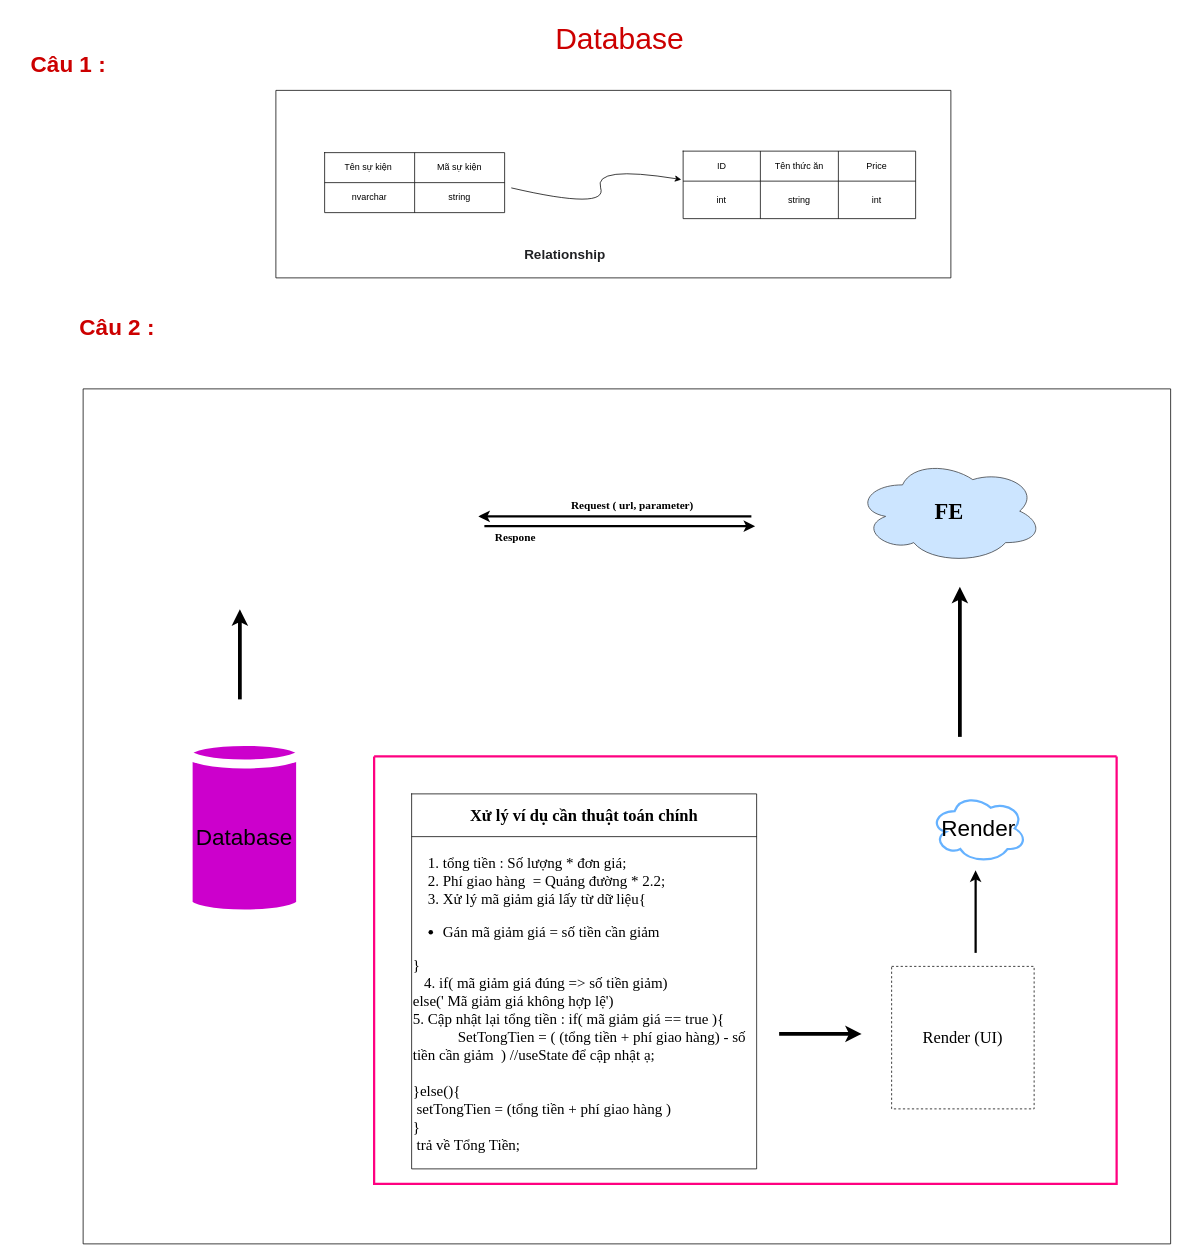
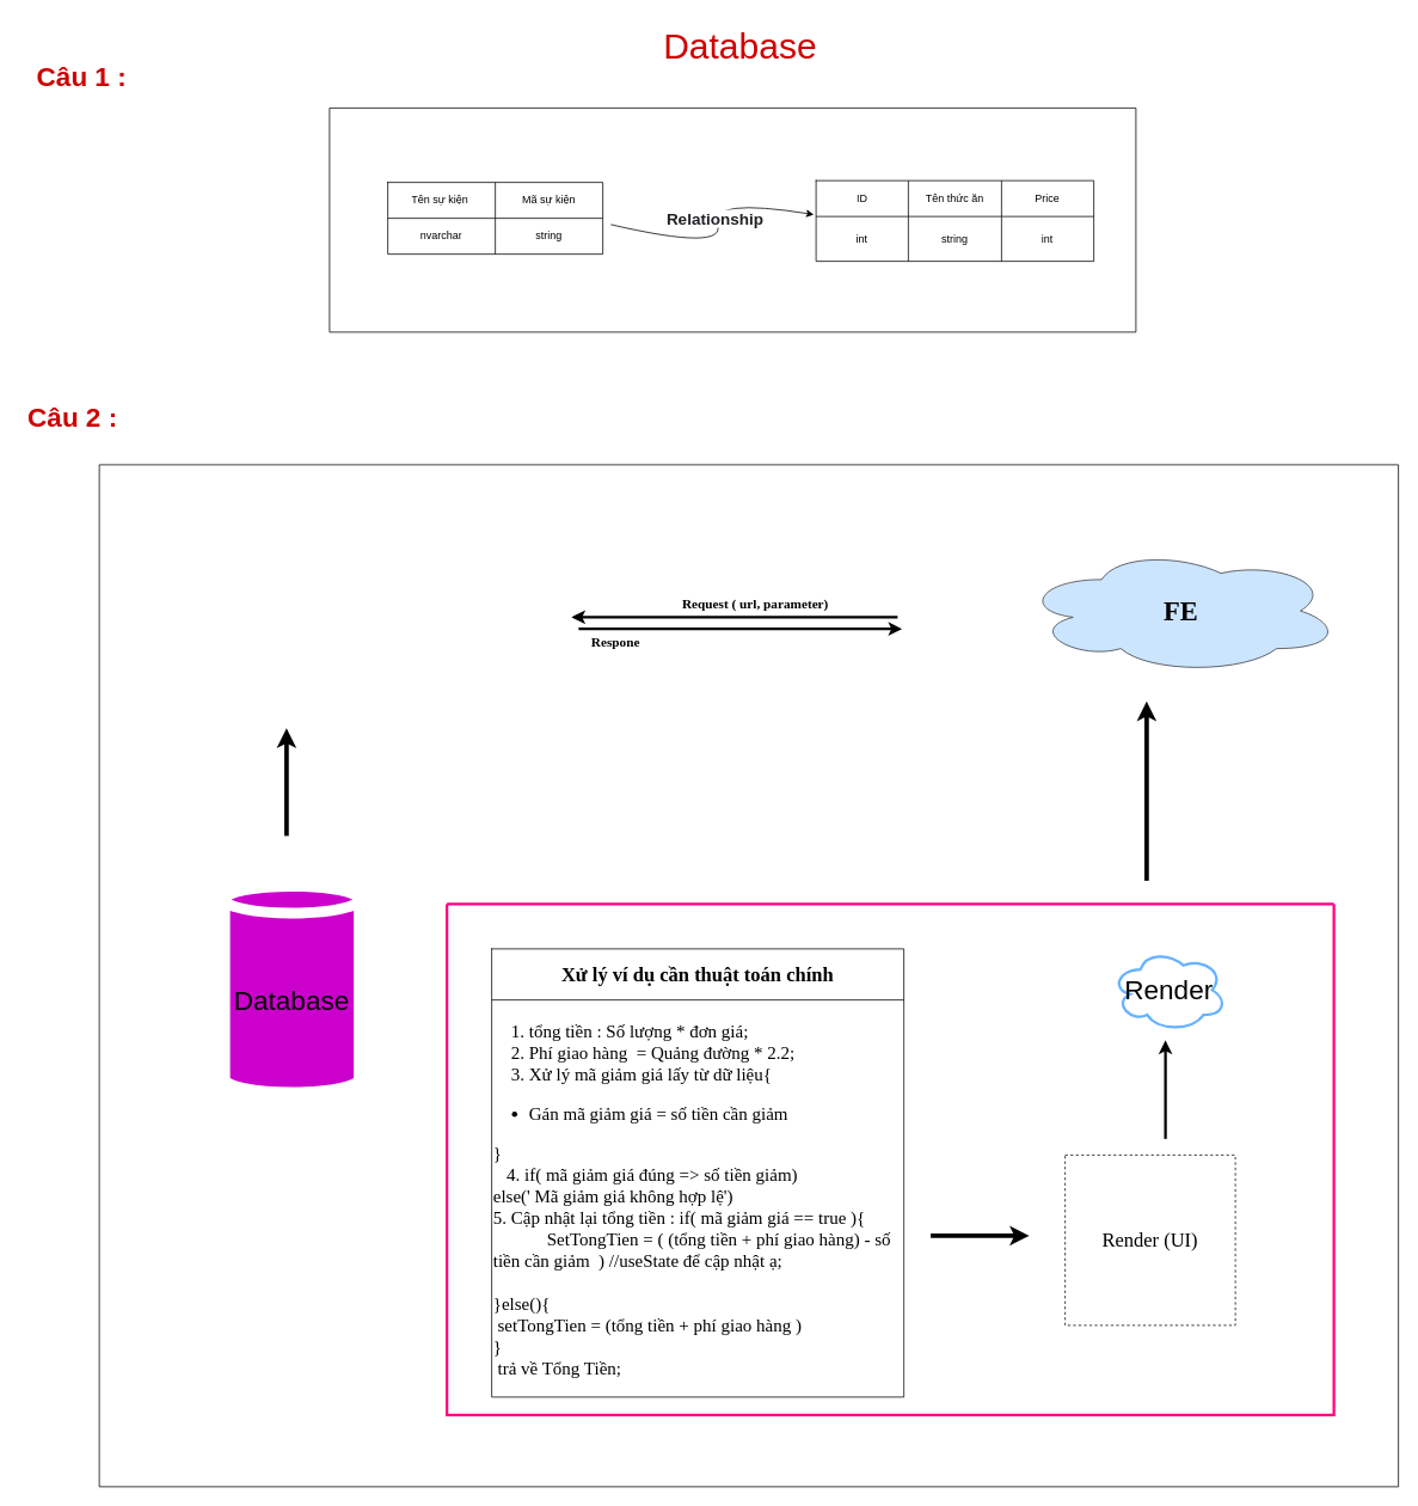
- <mxCell id="40" value="&lt;b style=&quot;color: rgb(32, 33, 36); font-family: arial, sans-serif; font-size: 18px; text-align: left; background-color: rgb(255, 255, 255);&quot;&gt;Relationship&lt;/b&gt;" style="text;html=1;resizable=0;autosize=1;align=center;verticalAlign=middle;points=[];fillColor=none;strokeColor=none;rounded=0;fontSize=18;" vertex="1" parent="22"><mxGeometry x="320" y="199" width="130" height="40" as="geometry" /></mxCell>
+ <mxCell id="40" value="&lt;b style=&quot;color: rgb(32, 33, 36); font-family: arial, sans-serif; font-size: 18px; text-align: left; background-color: rgb(255, 255, 255);&quot;&gt;Relationship&lt;/b&gt;" style="text;html=1;resizable=0;autosize=1;align=center;verticalAlign=middle;points=[];fillColor=none;strokeColor=none;rounded=0;fontSize=18;" vertex="1" parent="22"><mxGeometry x="365" y="104" width="130" height="40" as="geometry" /></mxCell>
- <mxCell id="42" value="Câu 2 :" style="text;html=1;resizable=0;autosize=1;align=center;verticalAlign=middle;points=[];fillColor=none;strokeColor=none;rounded=0;fontSize=30;fontColor=#CC0000;fontStyle=1" vertex="1" parent="1"><mxGeometry x="95" y="410" width="120" height="50" as="geometry" /></mxCell>
+ <mxCell id="42" value="Câu 2 :" style="text;html=1;resizable=0;autosize=1;align=center;verticalAlign=middle;points=[];fillColor=none;strokeColor=none;rounded=0;fontSize=30;fontColor=#CC0000;fontStyle=1" vertex="1" parent="1"><mxGeometry x="20" y="440" width="120" height="50" as="geometry" /></mxCell>
- <mxCell id="15" value="&lt;font face=&quot;Times New Roman&quot;&gt;FE&lt;/font&gt;" style="ellipse;shape=cloud;whiteSpace=wrap;html=1;labelBackgroundColor=none;labelBorderColor=none;strokeColor=#36393d;strokeWidth=1;fontSize=30;fillColor=#cce5ff;fontStyle=1" parent="2" vertex="1"><mxGeometry x="1030" y="93" width="250" height="140" as="geometry" /></mxCell>
+ <mxCell id="15" value="&lt;font face=&quot;Times New Roman&quot;&gt;FE&lt;/font&gt;" style="ellipse;shape=cloud;whiteSpace=wrap;html=1;labelBackgroundColor=none;labelBorderColor=none;strokeColor=#36393d;strokeWidth=1;fontSize=30;fillColor=#cce5ff;fontStyle=1" parent="2" vertex="1"><mxGeometry x="1030" y="93" width="355" height="140" as="geometry" /></mxCell>
